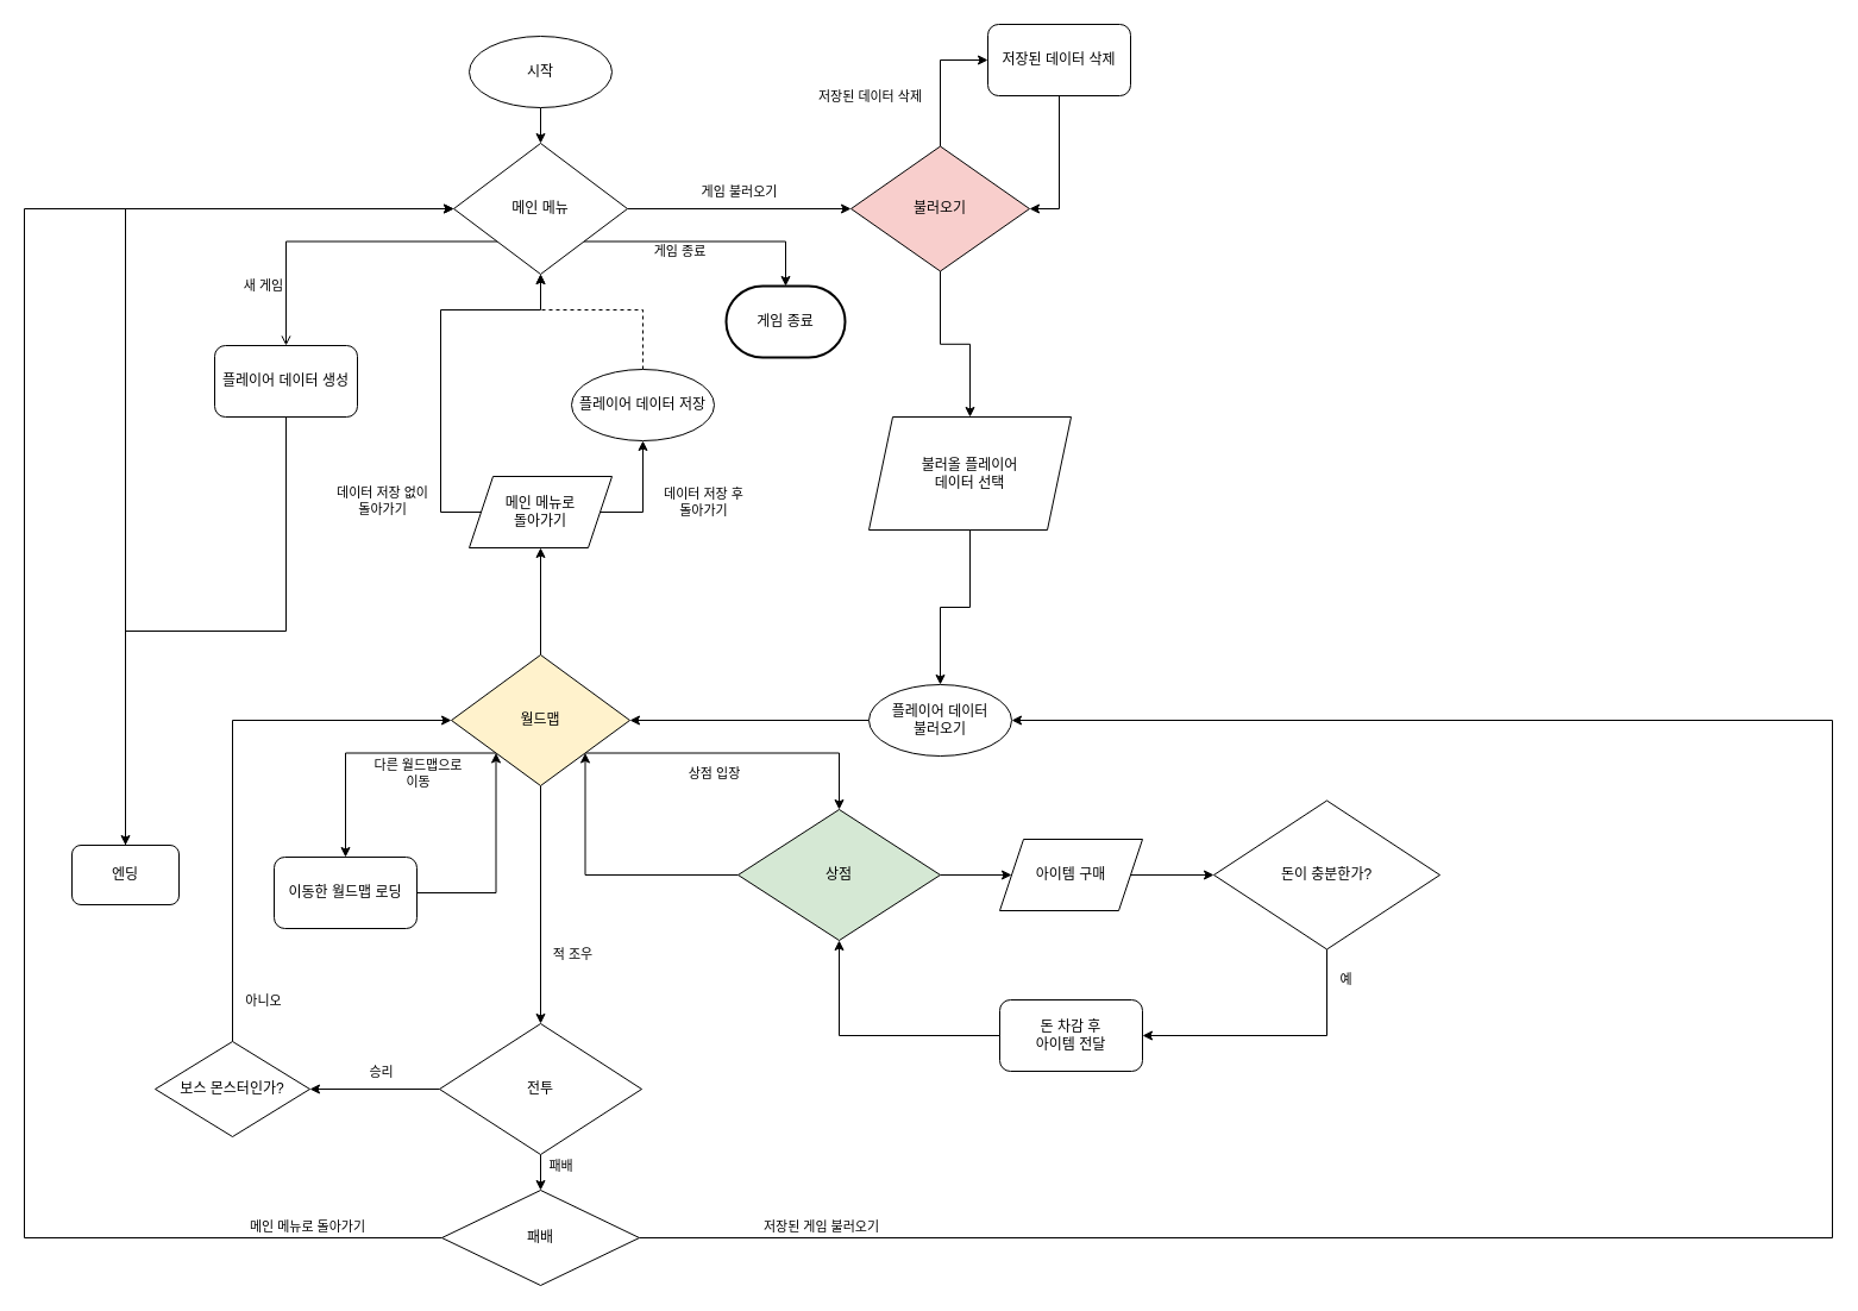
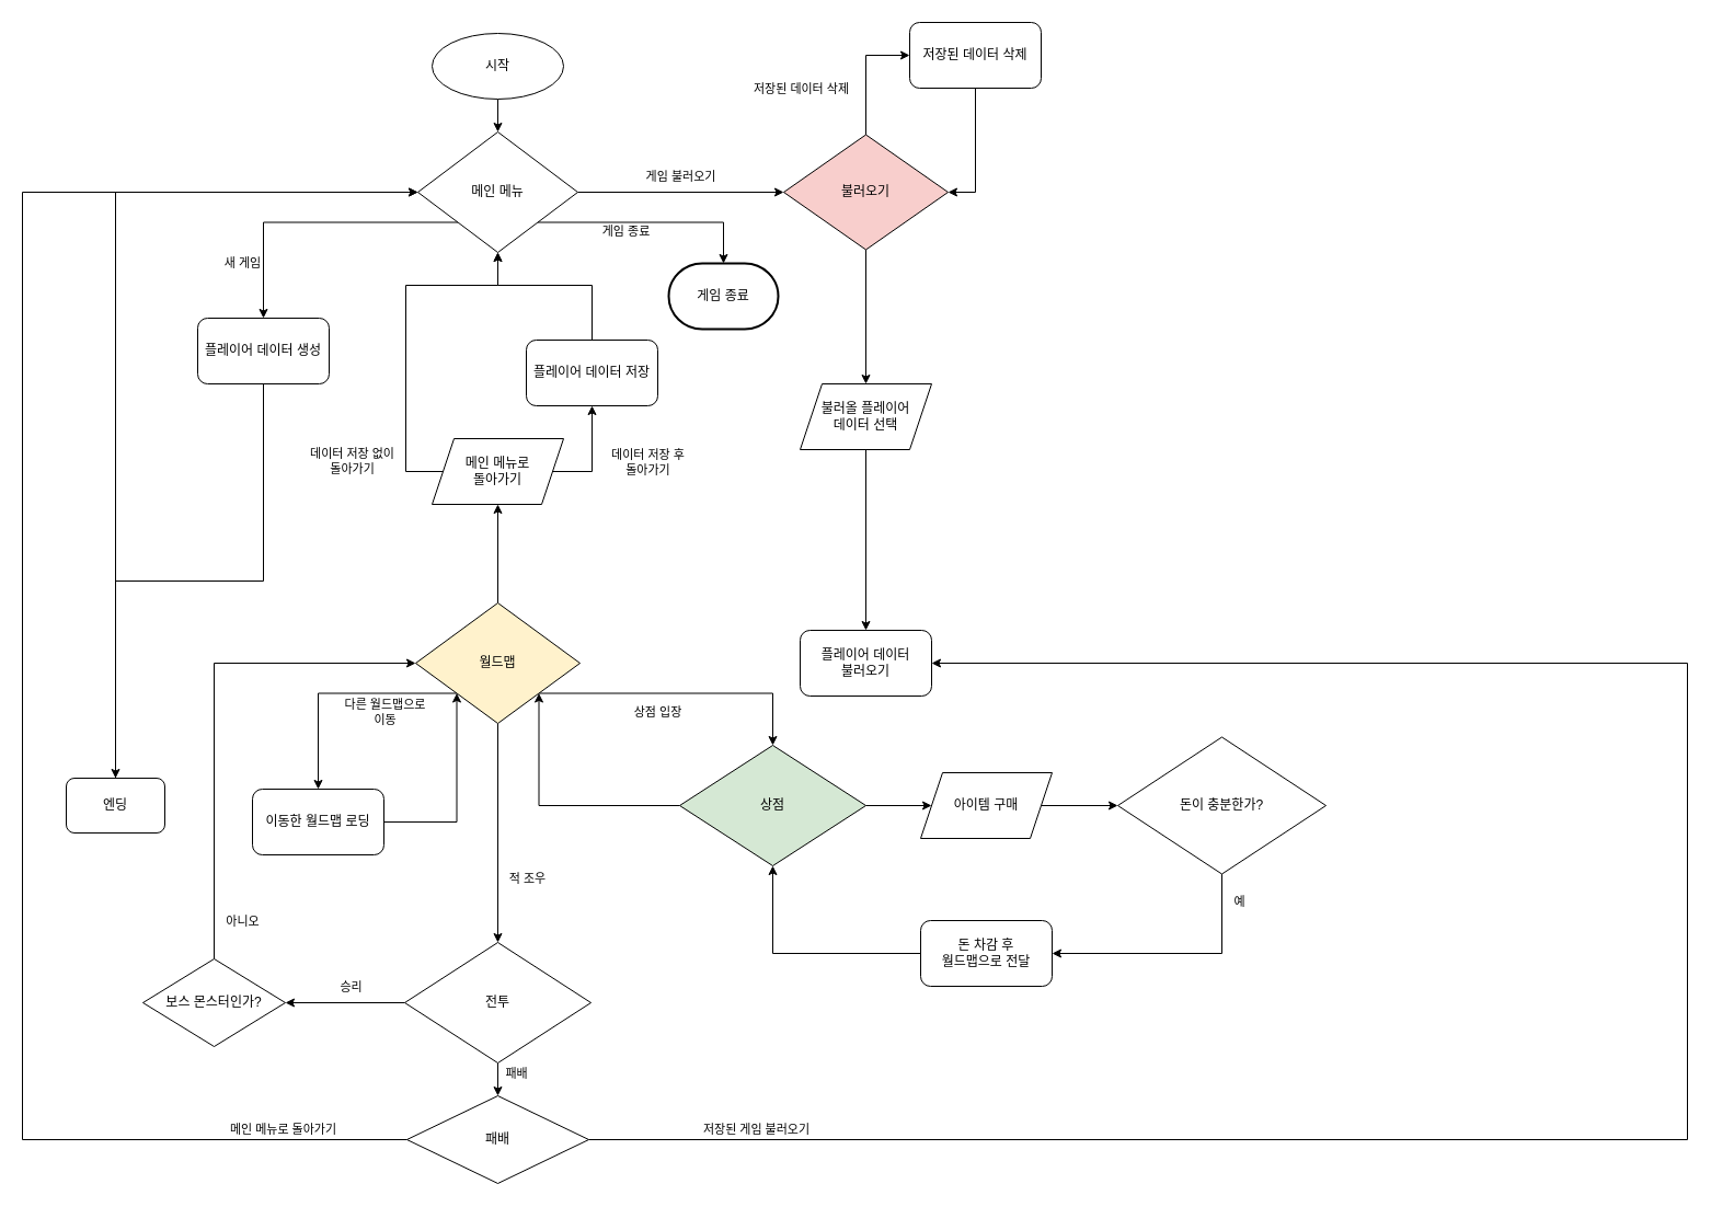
- <mxCell id="27" style="edgeStyle=orthogonalEdgeStyle;rounded=0;orthogonalLoop=1;jettySize=auto;html=1;exitX=0.5;exitY=0;exitDx=0;exitDy=0;entryX=0.5;entryY=1;entryDx=0;entryDy=0;dashed=1;" edge="1" parent="1" source="28" target="8"><mxGeometry relative="1" as="geometry"><Array as="points"><mxPoint x="540" y="260" /><mxPoint x="454" y="260" /></Array></mxGeometry></mxCell>
+ <mxCell id="27" style="edgeStyle=orthogonalEdgeStyle;rounded=0;orthogonalLoop=1;jettySize=auto;html=1;exitX=0.5;exitY=0;exitDx=0;exitDy=0;entryX=0.5;entryY=1;entryDx=0;entryDy=0;" edge="1" parent="1" source="28" target="8"><mxGeometry relative="1" as="geometry"><Array as="points"><mxPoint x="540" y="260" /><mxPoint x="454" y="260" /></Array></mxGeometry></mxCell>
- <mxCell id="6" style="edgeStyle=orthogonalEdgeStyle;rounded=0;orthogonalLoop=1;jettySize=auto;html=1;exitX=0;exitY=1;exitDx=0;exitDy=0;entryX=0.5;entryY=0;entryDx=0;entryDy=0;endArrow=open;" edge="1" parent="1" source="8" target="10"><mxGeometry relative="1" as="geometry" /></mxCell>
+ <mxCell id="6" style="edgeStyle=orthogonalEdgeStyle;rounded=0;orthogonalLoop=1;jettySize=auto;html=1;exitX=0;exitY=1;exitDx=0;exitDy=0;entryX=0.5;entryY=0;entryDx=0;entryDy=0;" edge="1" parent="1" source="8" target="10"><mxGeometry relative="1" as="geometry" /></mxCell>
- <mxCell id="28" value="플레이어 데이터 저장" style="ellipse;whiteSpace=wrap;html=1;" vertex="1" parent="1"><mxGeometry x="480" y="310" width="120" height="60" as="geometry" /></mxCell>
+ <mxCell id="28" value="플레이어 데이터 저장" style="rounded=1;whiteSpace=wrap;html=1;" vertex="1" parent="1"><mxGeometry x="480" y="310" width="120" height="60" as="geometry" /></mxCell>
- <mxCell id="18" value="불러올 플레이어&lt;div&gt;&lt;span style=&quot;background-color: initial;&quot;&gt;데이터 선택&lt;/span&gt;&lt;/div&gt;" style="shape=parallelogram;perimeter=parallelogramPerimeter;whiteSpace=wrap;html=1;fixedSize=1;" vertex="1" parent="1"><mxGeometry x="730" y="350" width="170" height="95" as="geometry" /></mxCell>
+ <mxCell id="18" value="불러올 플레이어&lt;div&gt;&lt;span style=&quot;background-color: initial;&quot;&gt;데이터 선택&lt;/span&gt;&lt;/div&gt;" style="shape=parallelogram;perimeter=parallelogramPerimeter;whiteSpace=wrap;html=1;fixedSize=1;" vertex="1" parent="1"><mxGeometry x="730" y="350" width="120" height="60" as="geometry" /></mxCell>
- <mxCell id="15" style="edgeStyle=orthogonalEdgeStyle;rounded=0;orthogonalLoop=1;jettySize=auto;html=1;exitX=0;exitY=0.5;exitDx=0;exitDy=0;entryX=1;entryY=0.5;entryDx=0;entryDy=0;" edge="1" parent="1" source="16" target="26"><mxGeometry relative="1" as="geometry" /></mxCell>
- <mxCell id="16" value="플레이어 데이터&lt;div&gt;불러오기&lt;/div&gt;" style="ellipse;whiteSpace=wrap;html=1;" vertex="1" parent="1"><mxGeometry x="730" y="575" width="120" height="60" as="geometry" /></mxCell>
+ <mxCell id="16" value="플레이어 데이터&lt;div&gt;불러오기&lt;/div&gt;" style="rounded=1;whiteSpace=wrap;html=1;" vertex="1" parent="1"><mxGeometry x="730" y="575" width="120" height="60" as="geometry" /></mxCell>
- <mxCell id="49" value="돈 차감 후&lt;div&gt;아이템 전달&lt;/div&gt;" style="rounded=1;whiteSpace=wrap;html=1;" vertex="1" parent="1"><mxGeometry x="840" y="840" width="120" height="60" as="geometry" /></mxCell>
+ <mxCell id="49" value="돈 차감 후&lt;div&gt;월드맵으로 전달&lt;/div&gt;" style="rounded=1;whiteSpace=wrap;html=1;" vertex="1" parent="1"><mxGeometry x="840" y="840" width="120" height="60" as="geometry" /></mxCell>
